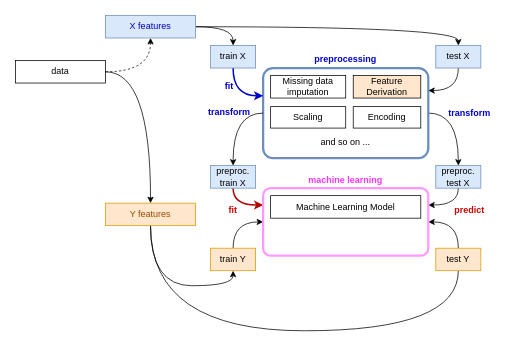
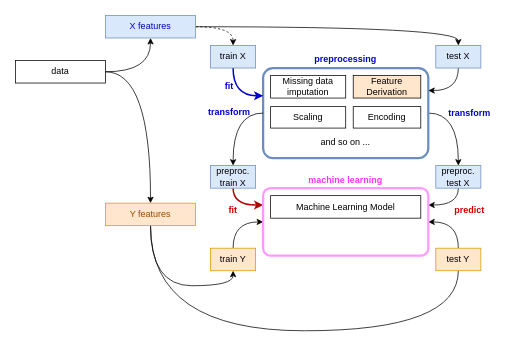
- <mxCell id="6" style="edgeStyle=orthogonalEdgeStyle;curved=1;rounded=0;orthogonalLoop=1;jettySize=auto;html=1;exitX=1;exitY=0.5;exitDx=0;exitDy=0;entryX=0.5;entryY=0;entryDx=0;entryDy=0;" edge="1" parent="1" source="8" target="13"><mxGeometry relative="1" as="geometry" /></mxCell>
+ <mxCell id="6" style="edgeStyle=orthogonalEdgeStyle;curved=1;rounded=0;orthogonalLoop=1;jettySize=auto;html=1;exitX=1;exitY=0.5;exitDx=0;exitDy=0;entryX=0.5;entryY=0;entryDx=0;entryDy=0;dashed=1;" edge="1" parent="1" source="8" target="13"><mxGeometry relative="1" as="geometry" /></mxCell>
- <mxCell id="4" style="edgeStyle=orthogonalEdgeStyle;rounded=0;orthogonalLoop=1;jettySize=auto;html=1;exitX=1;exitY=0.5;exitDx=0;exitDy=0;curved=1;dashed=1;" edge="1" parent="1" source="5" target="8"><mxGeometry relative="1" as="geometry" /></mxCell>
+ <mxCell id="4" style="edgeStyle=orthogonalEdgeStyle;rounded=0;orthogonalLoop=1;jettySize=auto;html=1;exitX=1;exitY=0.5;exitDx=0;exitDy=0;curved=1;" edge="1" parent="1" source="5" target="8"><mxGeometry relative="1" as="geometry" /></mxCell>
